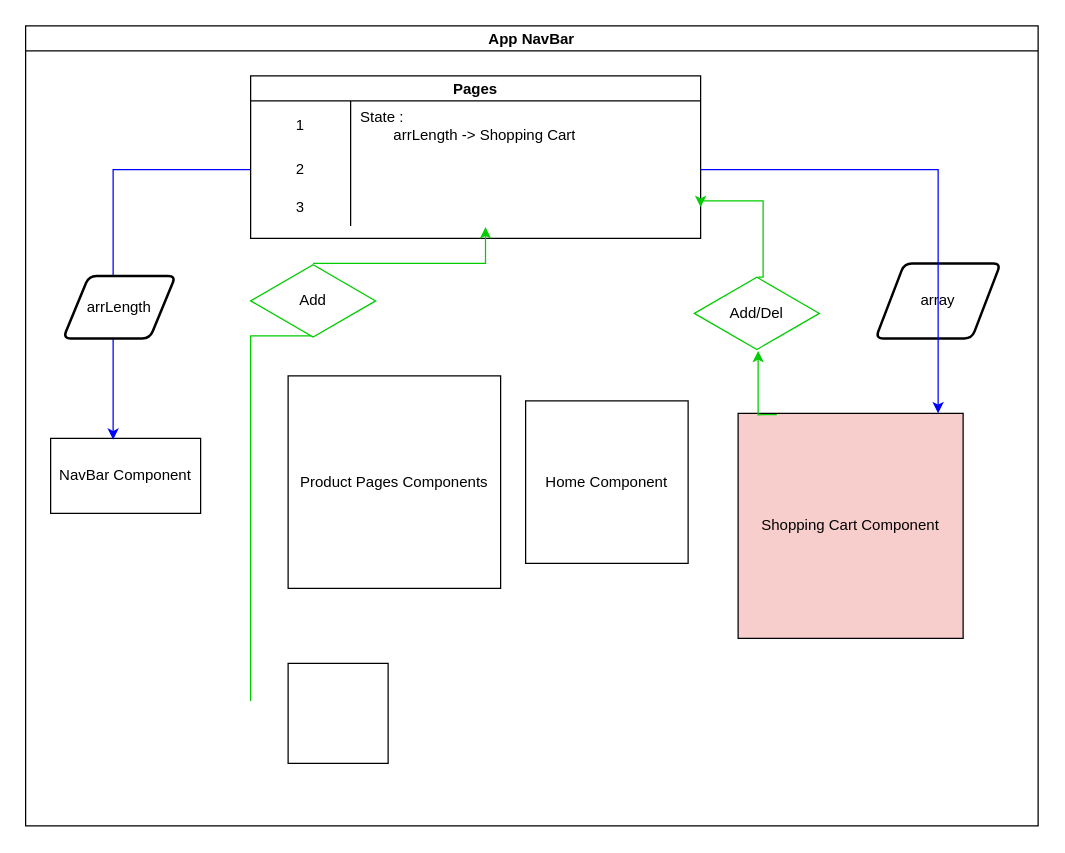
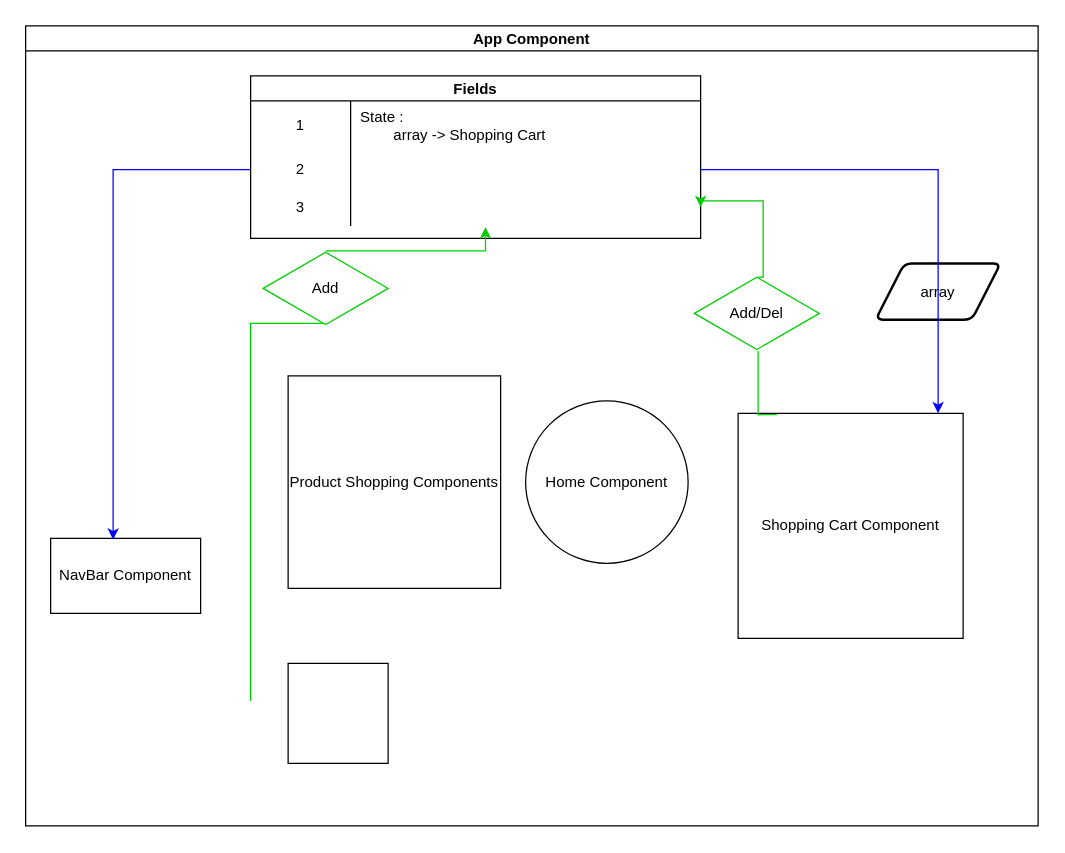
- <mxCell id="10" value="App NavBar" style="swimlane;startSize=20;horizontal=1;containerType=tree;strokeColor=#000000;" parent="1" vertex="1"><mxGeometry y="20" width="810" height="640" as="geometry" x="20"><mxRectangle x="10" y="30" width="130" height="20" as="alternateBounds" /></mxGeometry></mxCell>
+ <mxCell id="10" value="App Component" style="swimlane;startSize=20;horizontal=1;containerType=tree;strokeColor=#000000;" parent="1" vertex="1"><mxGeometry y="20" width="810" height="640" as="geometry" x="20"><mxRectangle x="10" y="30" width="130" height="20" as="alternateBounds" /></mxGeometry></mxCell>
- <mxCell id="11" value="Pages" style="shape=table;startSize=20;container=1;collapsible=0;childLayout=tableLayout;fixedRows=1;rowLines=0;fontStyle=1;" parent="10" vertex="1"><mxGeometry x="180" y="40" width="360" height="130" as="geometry" /></mxCell>
+ <mxCell id="11" value="Fields" style="shape=table;startSize=20;container=1;collapsible=0;childLayout=tableLayout;fixedRows=1;rowLines=0;fontStyle=1;" parent="10" vertex="1"><mxGeometry x="180" y="40" width="360" height="130" as="geometry" /></mxCell>
- <mxCell id="14" value="State :&amp;nbsp;&lt;br&gt;&lt;span style=&quot;white-space: pre&quot;&gt;&#09;&lt;/span&gt;arrLength -&amp;gt; Shopping Cart" style="shape=partialRectangle;html=1;whiteSpace=wrap;connectable=0;fillColor=none;top=0;left=0;bottom=0;right=0;align=left;spacingLeft=6;overflow=hidden;" parent="12" vertex="1"><mxGeometry x="80" width="280" height="40" as="geometry"><mxRectangle width="280" height="40" as="alternateBounds" /></mxGeometry></mxCell>
+ <mxCell id="14" value="State :&amp;nbsp;&lt;br&gt;&lt;span style=&quot;white-space: pre&quot;&gt;&#09;&lt;/span&gt;array -&amp;gt; Shopping Cart" style="shape=partialRectangle;html=1;whiteSpace=wrap;connectable=0;fillColor=none;top=0;left=0;bottom=0;right=0;align=left;spacingLeft=6;overflow=hidden;" parent="12" vertex="1"><mxGeometry x="80" width="280" height="40" as="geometry"><mxRectangle width="280" height="40" as="alternateBounds" /></mxGeometry></mxCell>
- <mxCell id="28" value="Add" style="html=1;whiteSpace=wrap;aspect=fixed;shape=isoRectangle;strokeColor=#00CC00;" parent="10" vertex="1"><mxGeometry x="180" y="190" width="100" height="60" as="geometry" /></mxCell>
+ <mxCell id="28" value="Add" style="html=1;whiteSpace=wrap;aspect=fixed;shape=isoRectangle;strokeColor=#00CC00;" parent="10" vertex="1"><mxGeometry x="190" y="180" width="100" height="60" as="geometry" /></mxCell>
- <mxCell id="21" value="array" style="shape=parallelogram;html=1;strokeWidth=2;perimeter=parallelogramPerimeter;whiteSpace=wrap;rounded=1;arcSize=12;size=0.23;" parent="10" vertex="1"><mxGeometry x="680" y="190" width="100" height="60" as="geometry" /></mxCell>
+ <mxCell id="21" value="array" style="shape=parallelogram;html=1;strokeWidth=2;perimeter=parallelogramPerimeter;whiteSpace=wrap;rounded=1;arcSize=12;size=0.23;" parent="10" vertex="1"><mxGeometry x="680" y="190" width="100" height="45" as="geometry" /></mxCell>
- <mxCell id="9" value="arrLength" style="shape=parallelogram;html=1;strokeWidth=2;perimeter=parallelogramPerimeter;whiteSpace=wrap;rounded=1;arcSize=12;size=0.23;" parent="1" vertex="1"><mxGeometry x="50" y="220" width="90" height="50" as="geometry" /></mxCell>
- <mxCell id="26" value="" style="edgeStyle=segmentEdgeStyle;endArrow=classic;html=1;rounded=0;exitX=0.172;exitY=0.006;exitDx=0;exitDy=0;strokeColor=#00CC00;entryX=0.51;entryY=1;entryDx=0;entryDy=0;entryPerimeter=0;exitPerimeter=0;" parent="10" source="22" target="24" edge="1"><mxGeometry width="50" height="50" relative="1" as="geometry"><mxPoint x="560" y="311.98" as="sourcePoint" /><mxPoint x="605" y="260" as="targetPoint" /><Array as="points" /></mxGeometry></mxCell>
+ <mxCell id="26" value="" style="edgeStyle=segmentEdgeStyle;endArrow=none;html=1;rounded=0;exitX=0.172;exitY=0.006;exitDx=0;exitDy=0;strokeColor=#00CC00;entryX=0.51;entryY=1;entryDx=0;entryDy=0;entryPerimeter=0;exitPerimeter=0;" parent="10" source="22" target="24" edge="1"><mxGeometry width="50" height="50" relative="1" as="geometry"><mxPoint x="560" y="311.98" as="sourcePoint" /><mxPoint x="605" y="260" as="targetPoint" /><Array as="points" /></mxGeometry></mxCell>
- <mxCell id="2" value="NavBar Component" style="whiteSpace=wrap;html=1;" parent="1" vertex="1"><mxGeometry x="40" y="350" width="120" height="60" as="geometry" /></mxCell>
+ <mxCell id="2" value="NavBar Component" style="whiteSpace=wrap;html=1;" parent="1" vertex="1"><mxGeometry x="40" y="430" width="120" height="60" as="geometry" /></mxCell>
- <mxCell id="30" value="Product Pages Components" style="whiteSpace=wrap;html=1;aspect=fixed;" parent="10" vertex="1"><mxGeometry x="210" y="280" width="170" height="170" as="geometry" /></mxCell>
+ <mxCell id="30" value="Product Shopping Components" style="whiteSpace=wrap;html=1;aspect=fixed;" parent="10" vertex="1"><mxGeometry x="210" y="280" width="170" height="170" as="geometry" /></mxCell>
- <mxCell id="6" value="Home Component" style="whiteSpace=wrap;html=1;aspect=fixed;" parent="1" vertex="1"><mxGeometry x="420" y="320" width="130" height="130" as="geometry" /></mxCell>
+ <mxCell id="6" value="Home Component" style="ellipse;whiteSpace=wrap;html=1;aspect=fixed;" parent="1" vertex="1"><mxGeometry x="420" y="320" width="130" height="130" as="geometry" /></mxCell>
- <mxCell id="22" value="Shopping Cart Component" style="whiteSpace=wrap;html=1;aspect=fixed;fillColor=#f8cecc;" parent="10" vertex="1"><mxGeometry x="570" y="310" width="180" height="180" as="geometry" /></mxCell>
+ <mxCell id="22" value="Shopping Cart Component" style="whiteSpace=wrap;html=1;aspect=fixed;" parent="10" vertex="1"><mxGeometry x="570" y="310" width="180" height="180" as="geometry" /></mxCell>
